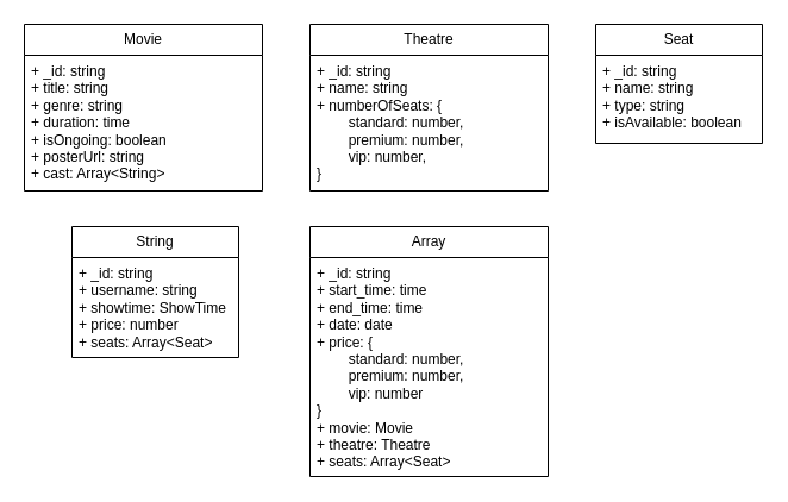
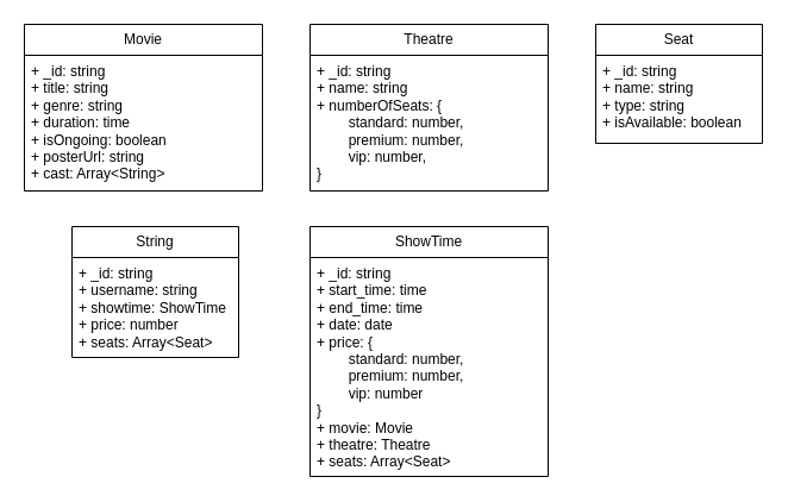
- <mxCell id="10" value="Array" style="swimlane;fontStyle=0;childLayout=stackLayout;horizontal=1;startSize=26;fillColor=none;horizontalStack=0;resizeParent=1;resizeParentMax=0;resizeLast=0;collapsible=1;marginBottom=0;whiteSpace=wrap;html=1;" parent="1" vertex="1"><mxGeometry x="260" y="190" width="200" height="210" as="geometry"><mxRectangle x="150" y="90" width="100" height="30" as="alternateBounds" /></mxGeometry></mxCell>
+ <mxCell id="10" value="ShowTime" style="swimlane;fontStyle=0;childLayout=stackLayout;horizontal=1;startSize=26;fillColor=none;horizontalStack=0;resizeParent=1;resizeParentMax=0;resizeLast=0;collapsible=1;marginBottom=0;whiteSpace=wrap;html=1;" parent="1" vertex="1"><mxGeometry x="260" y="190" width="200" height="210" as="geometry"><mxRectangle x="150" y="90" width="100" height="30" as="alternateBounds" /></mxGeometry></mxCell>
